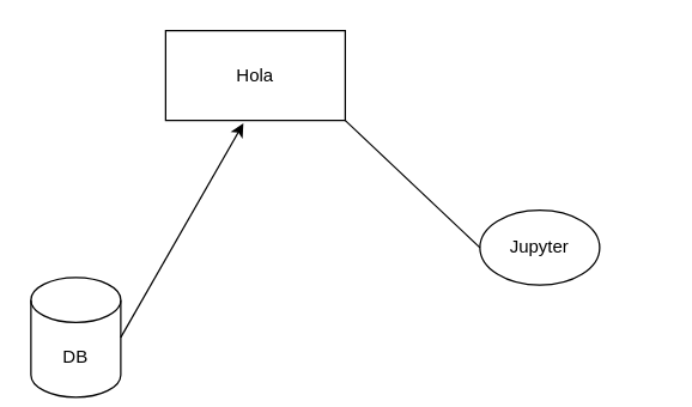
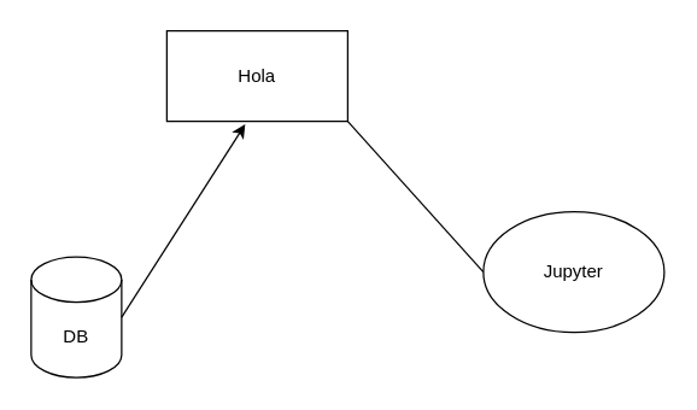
- <mxCell id="5" value="Jupyter" style="ellipse;whiteSpace=wrap;html=1;" parent="1" vertex="1"><mxGeometry x="320" y="140" width="80" height="50" as="geometry" /></mxCell>
+ <mxCell id="5" value="Jupyter" style="ellipse;whiteSpace=wrap;html=1;" parent="1" vertex="1"><mxGeometry x="320" y="140" width="120" height="80" as="geometry" /></mxCell>
- <mxCell id="3" value="DB" style="shape=cylinder3;whiteSpace=wrap;html=1;boundedLbl=1;backgroundOutline=1;size=15;" parent="1" vertex="1"><mxGeometry x="20" y="185" width="60" height="80" as="geometry" /></mxCell>
+ <mxCell id="3" value="DB" style="shape=cylinder3;whiteSpace=wrap;html=1;boundedLbl=1;backgroundOutline=1;size=15;" parent="1" vertex="1"><mxGeometry x="20" y="170" width="60" height="80" as="geometry" /></mxCell>
